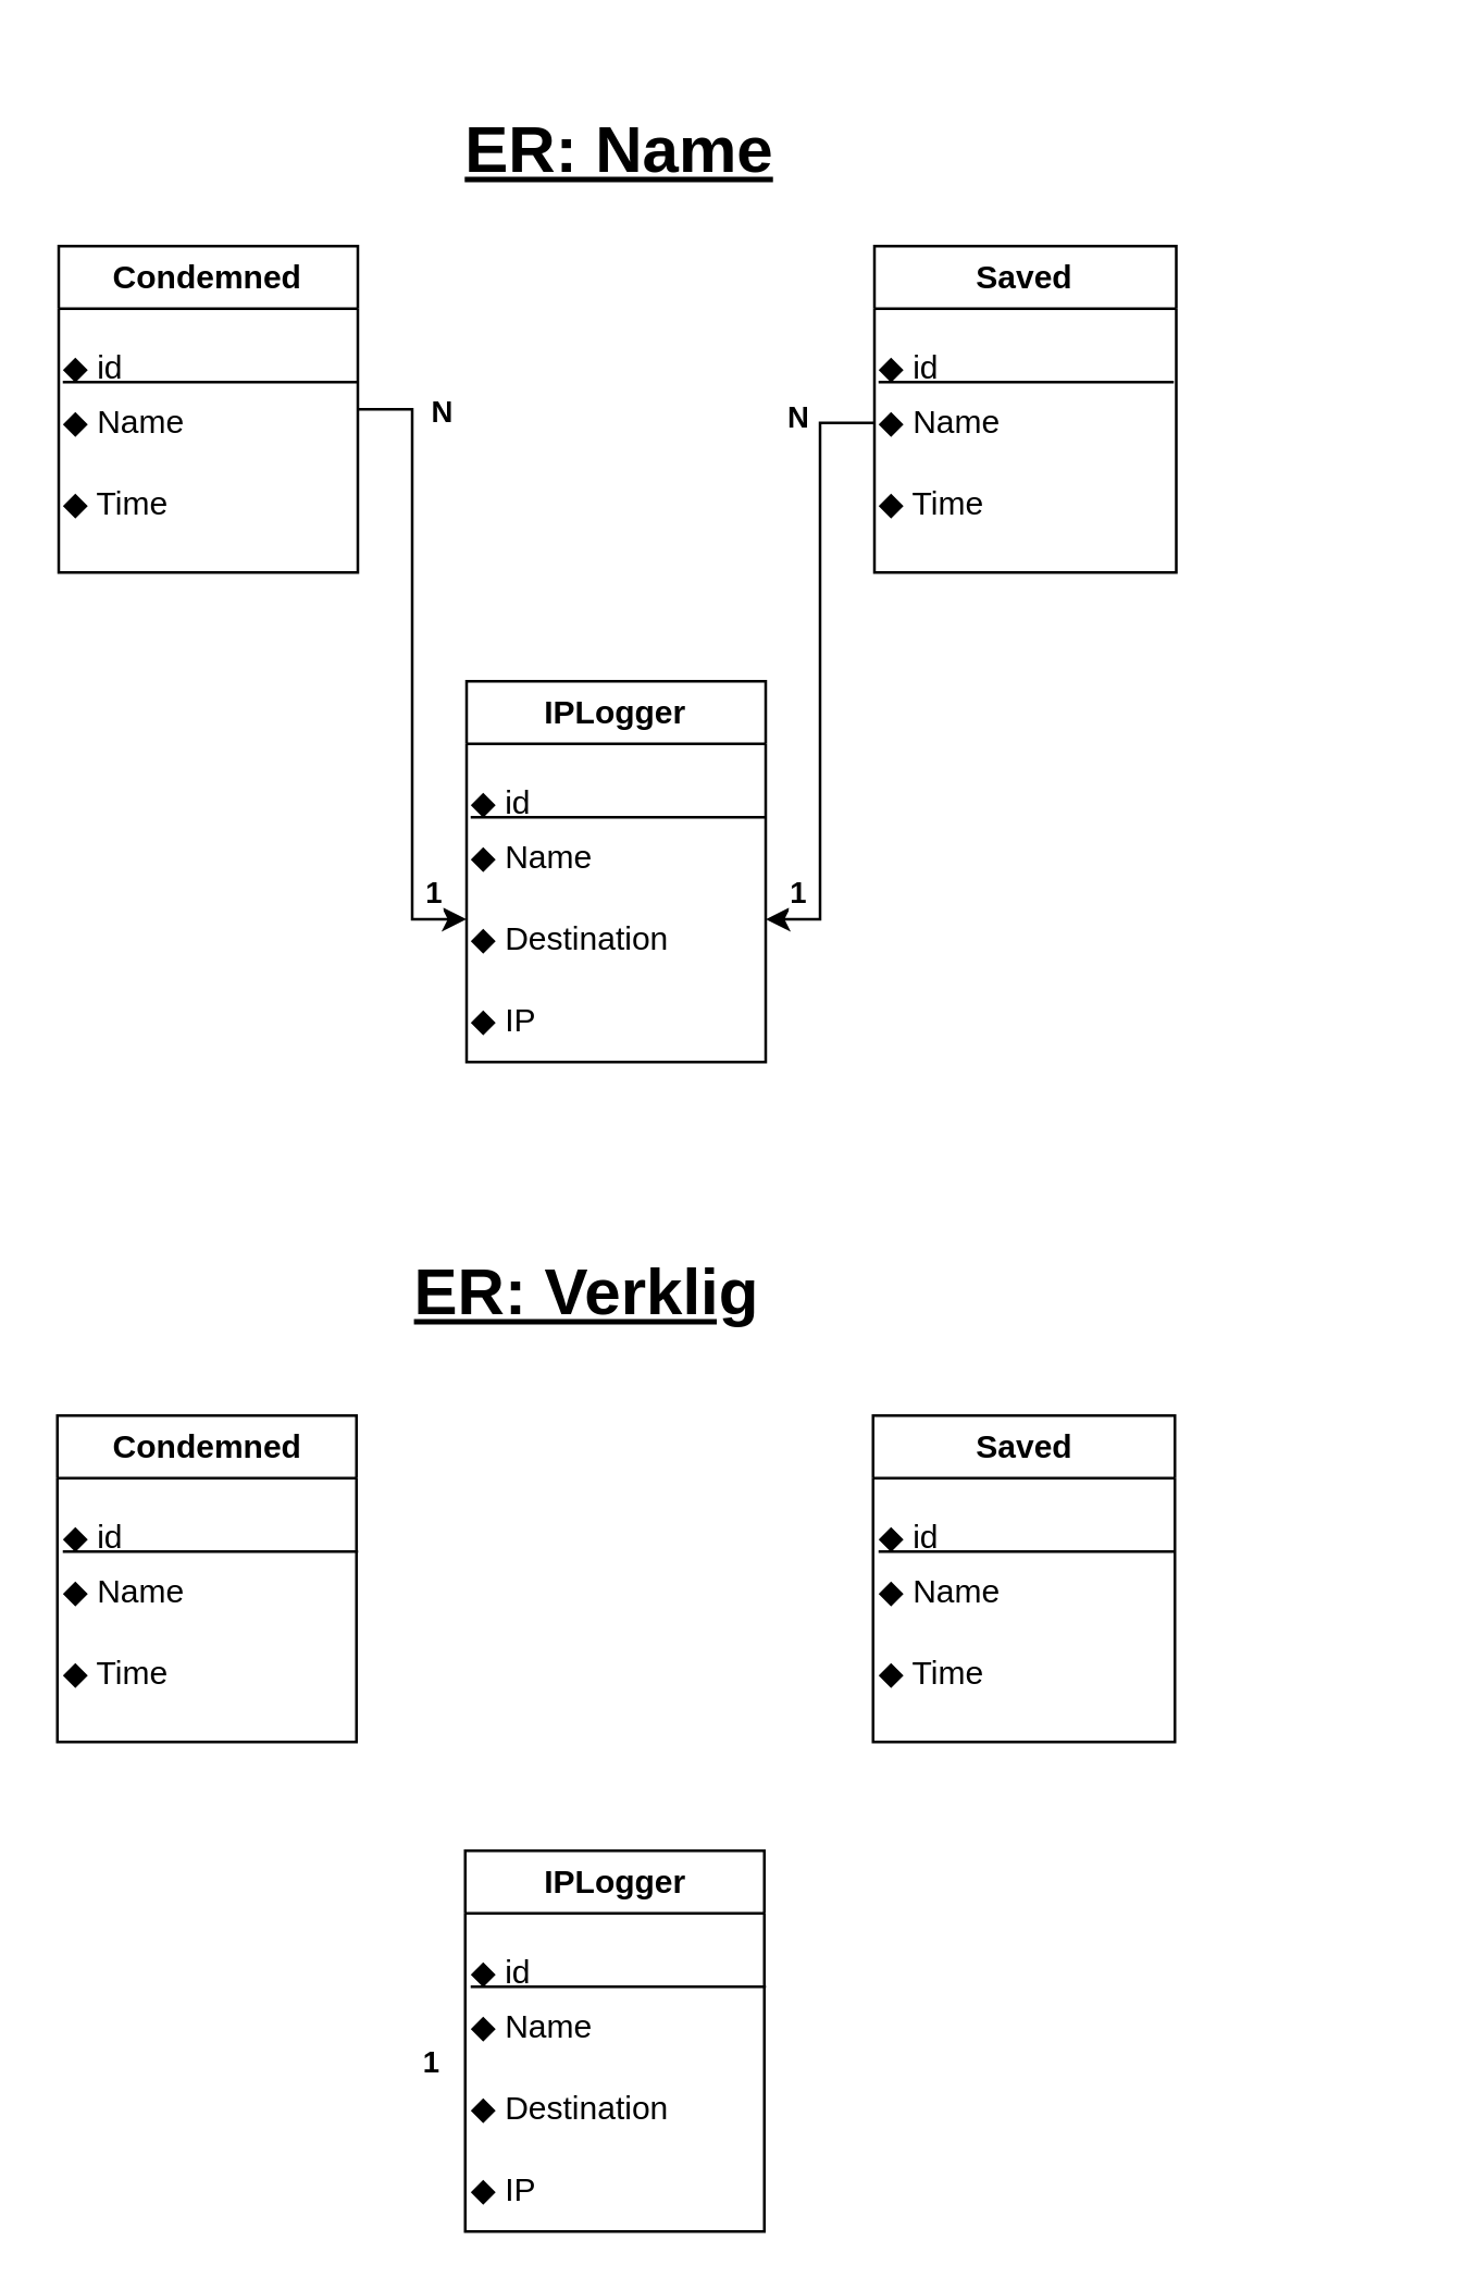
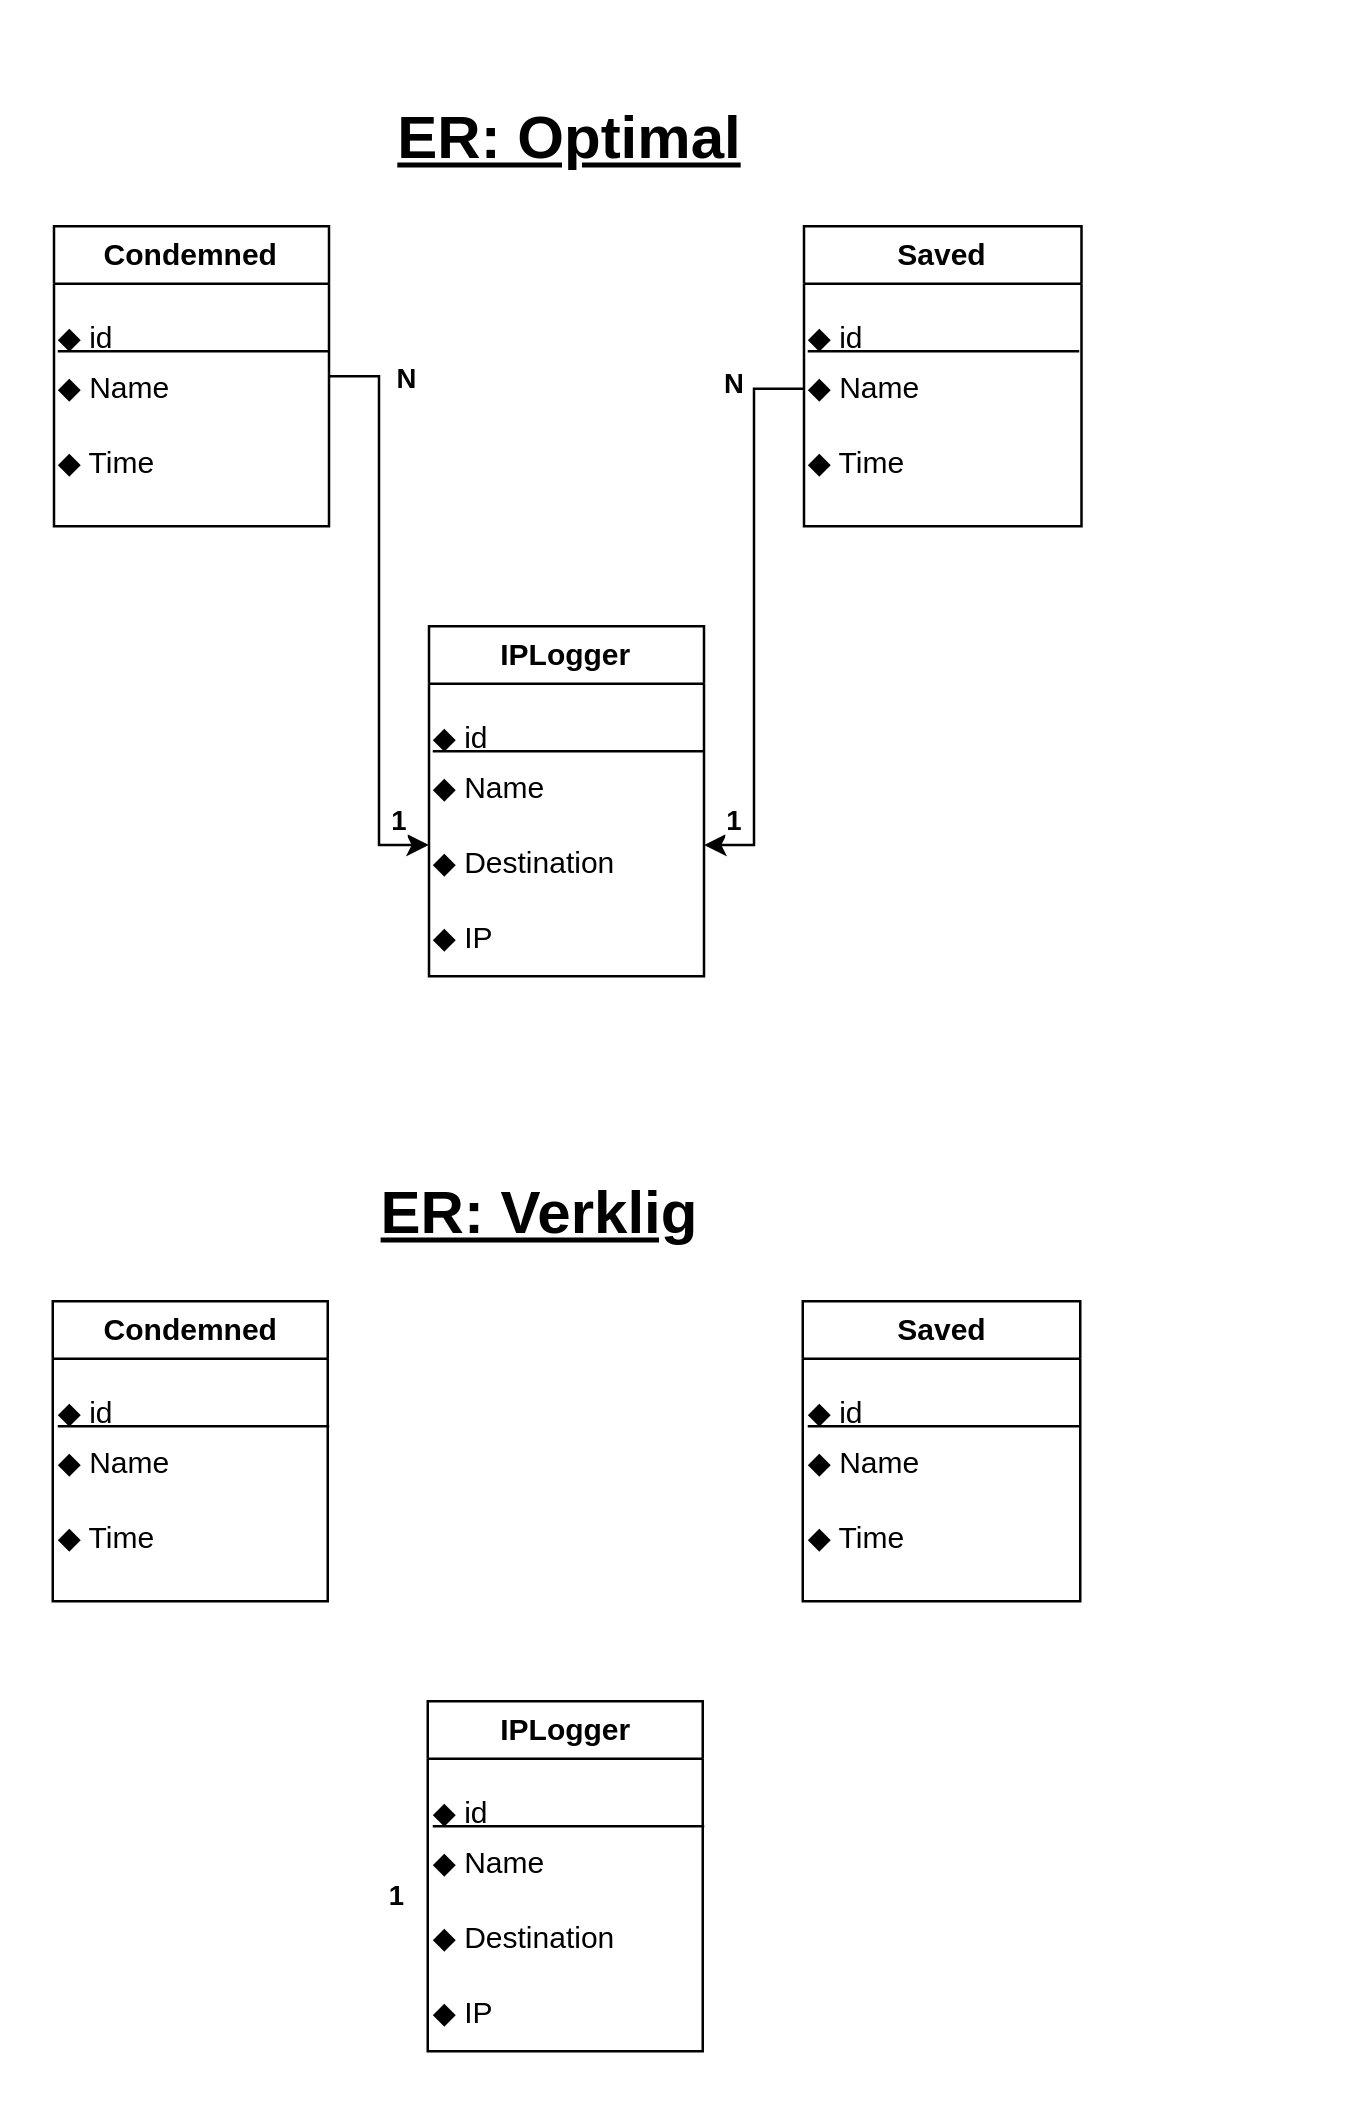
- <mxCell id="21" value="&lt;h1&gt;&lt;b&gt;&lt;u&gt;ER: Name&lt;/u&gt;&lt;/b&gt;&lt;/h1&gt;" style="text;html=1;align=center;verticalAlign=middle;resizable=0;points=[];autosize=1;strokeColor=none;fillColor=none;" vertex="1" parent="1"><mxGeometry x="147" y="20" width="160" height="70" as="geometry" /></mxCell>
+ <mxCell id="21" value="&lt;h1&gt;&lt;b&gt;&lt;u&gt;ER: Optimal&lt;/u&gt;&lt;/b&gt;&lt;/h1&gt;" style="text;html=1;align=center;verticalAlign=middle;resizable=0;points=[];autosize=1;strokeColor=none;fillColor=none;" vertex="1" parent="1"><mxGeometry x="147" y="20" width="160" height="70" as="geometry" /></mxCell>
- <mxCell id="22" value="&lt;h1&gt;&lt;b&gt;&lt;u&gt;ER: Verklig&lt;/u&gt;&lt;/b&gt;&lt;/h1&gt;" style="text;html=1;align=center;verticalAlign=middle;resizable=0;points=[];autosize=1;strokeColor=none;fillColor=none;" vertex="1" parent="1"><mxGeometry x="139.5" y="440" width="150" height="70" as="geometry" /></mxCell>
+ <mxCell id="22" value="&lt;h1&gt;&lt;b&gt;&lt;u&gt;ER: Verklig&lt;/u&gt;&lt;/b&gt;&lt;/h1&gt;" style="text;html=1;align=center;verticalAlign=middle;resizable=0;points=[];autosize=1;strokeColor=none;fillColor=none;" vertex="1" parent="1"><mxGeometry x="139.5" y="450" width="150" height="70" as="geometry" /></mxCell>
